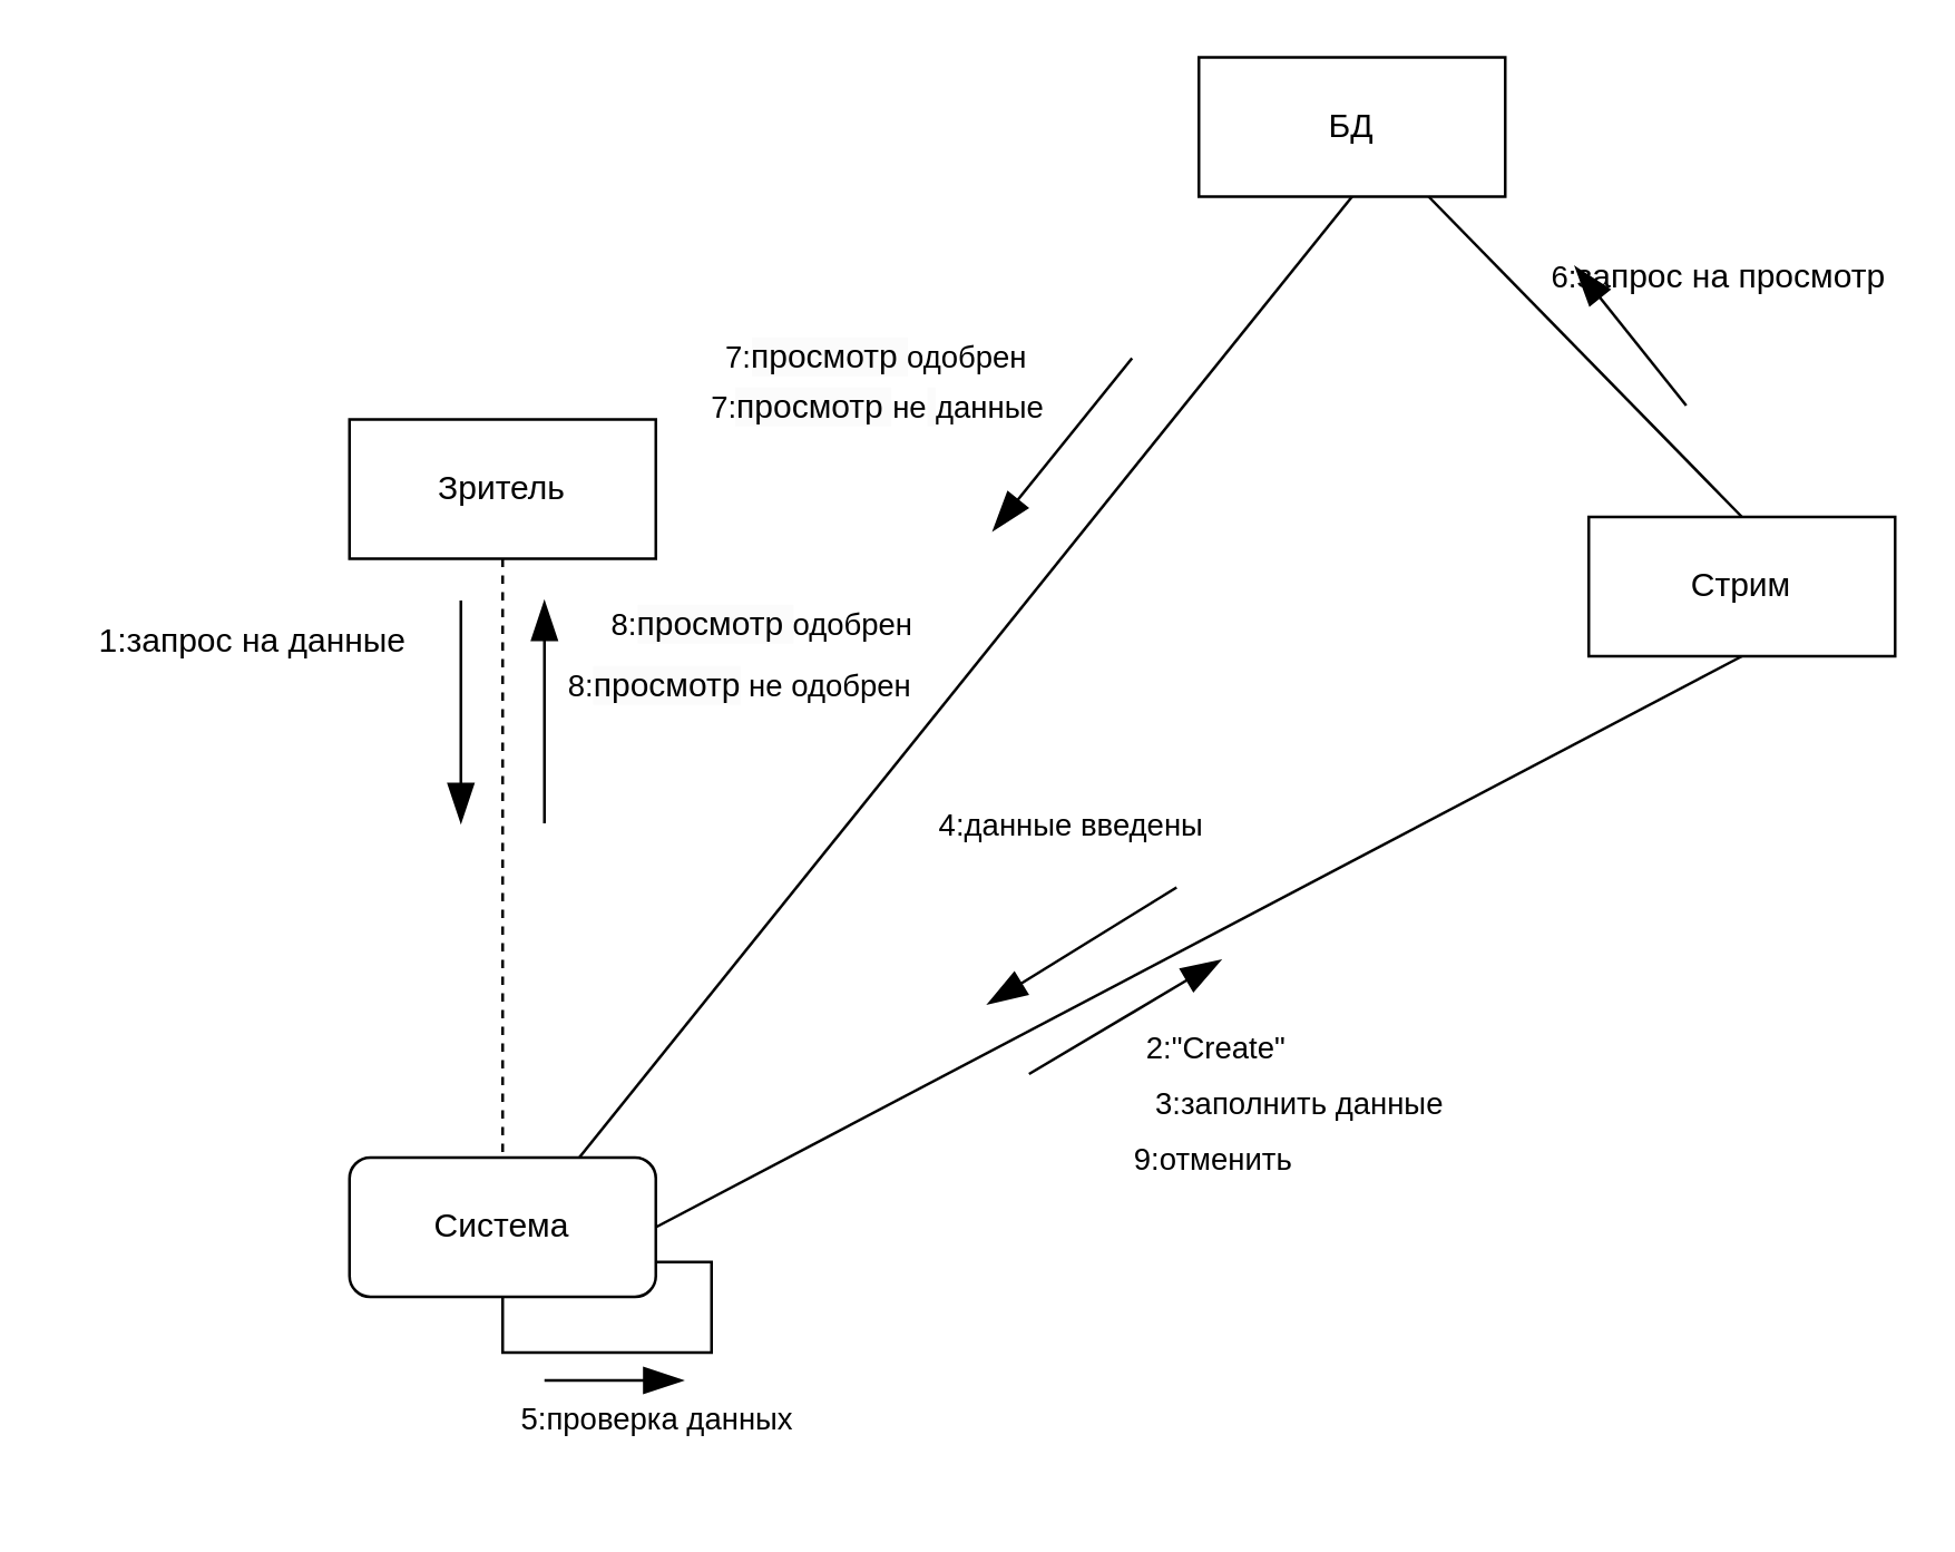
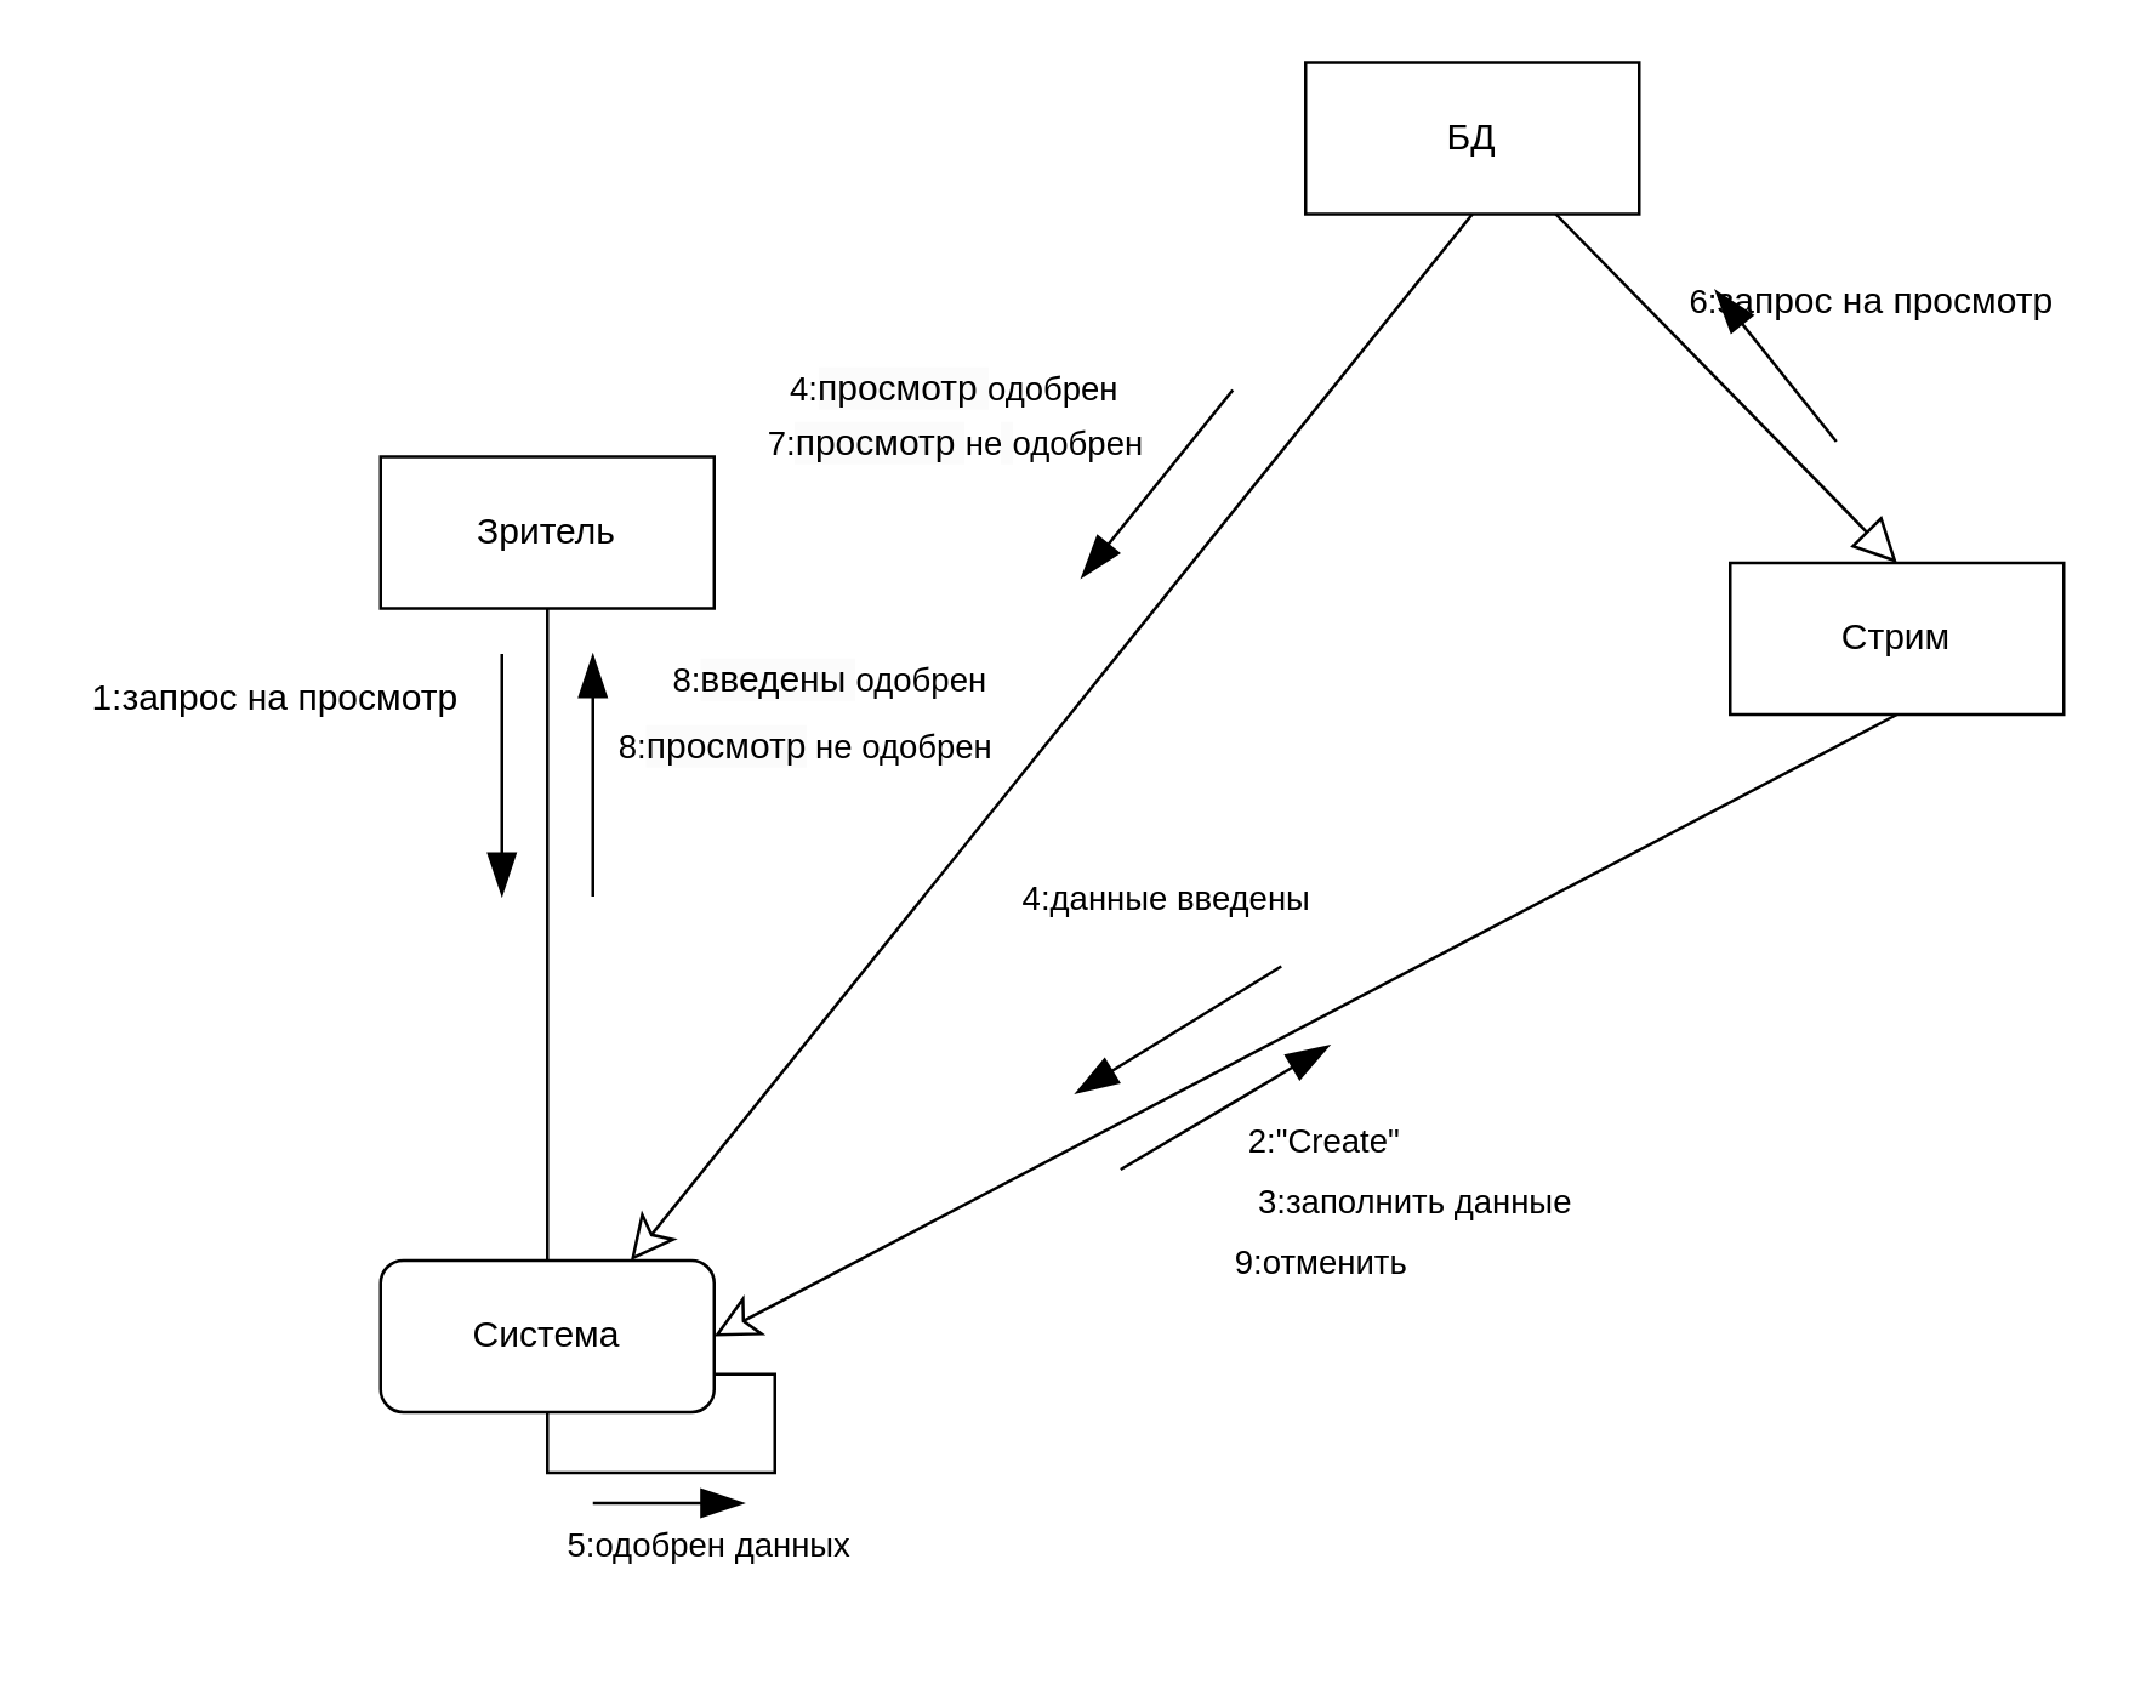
- <mxCell id="27" value="7:&lt;span style=&quot;font-size: 12px; background-color: rgb(251, 251, 251);&quot;&gt;просмотр&amp;nbsp;&lt;/span&gt;одобрен" style="edgeLabel;html=1;align=center;verticalAlign=middle;resizable=0;points=[];" parent="1" vertex="1" connectable="0"><mxGeometry x="315.003" y="125" as="geometry"><mxPoint x="-2" y="2" as="offset" /></mxGeometry></mxCell>
+ <mxCell id="27" value="4:&lt;span style=&quot;font-size: 12px; background-color: rgb(251, 251, 251);&quot;&gt;просмотр&amp;nbsp;&lt;/span&gt;одобрен" style="edgeLabel;html=1;align=center;verticalAlign=middle;resizable=0;points=[];" parent="1" vertex="1" connectable="0"><mxGeometry x="315.003" y="125" as="geometry"><mxPoint x="-2" y="2" as="offset" /></mxGeometry></mxCell>
- <mxCell id="29" value="7:&lt;span style=&quot;font-size: 12px; background-color: rgb(251, 251, 251);&quot;&gt;просмотр&amp;nbsp;&lt;/span&gt;не&lt;span style=&quot;font-size: 12px; background-color: rgb(251, 251, 251);&quot;&gt;&amp;nbsp;&lt;/span&gt;данные&amp;nbsp;" style="edgeLabel;html=1;align=center;verticalAlign=middle;resizable=0;points=[];" parent="1" vertex="1" connectable="0"><mxGeometry x="315.003" y="145" as="geometry" /></mxCell>
+ <mxCell id="29" value="7:&lt;span style=&quot;font-size: 12px; background-color: rgb(251, 251, 251);&quot;&gt;просмотр&amp;nbsp;&lt;/span&gt;не&lt;span style=&quot;font-size: 12px; background-color: rgb(251, 251, 251);&quot;&gt;&amp;nbsp;&lt;/span&gt;одобрен&amp;nbsp;" style="edgeLabel;html=1;align=center;verticalAlign=middle;resizable=0;points=[];" parent="1" vertex="1" connectable="0"><mxGeometry x="315.003" y="145" as="geometry" /></mxCell>
- <mxCell id="25" value="" style="endArrow=none;endFill=0;endSize=12;html=1;rounded=0;exitX=0.75;exitY=1;exitDx=0;exitDy=0;entryX=0.5;entryY=0;entryDx=0;entryDy=0;" parent="1" source="5" target="4" edge="1"><mxGeometry width="160" relative="1" as="geometry"><mxPoint x="620" y="245" as="sourcePoint" /><mxPoint x="245" y="450" as="targetPoint" /></mxGeometry></mxCell>
+ <mxCell id="25" value="" style="endArrow=block;endFill=0;endSize=12;html=1;rounded=0;exitX=0.75;exitY=1;exitDx=0;exitDy=0;entryX=0.5;entryY=0;entryDx=0;entryDy=0;" parent="1" source="5" target="4" edge="1"><mxGeometry width="160" relative="1" as="geometry"><mxPoint x="620" y="245" as="sourcePoint" /><mxPoint x="245" y="450" as="targetPoint" /></mxGeometry></mxCell>
- <mxCell id="28" value="8:&lt;span style=&quot;font-size: 12px; background-color: rgb(251, 251, 251);&quot;&gt;просмотр&amp;nbsp;&lt;/span&gt;одобрен" style="edgeLabel;html=1;align=center;verticalAlign=middle;resizable=0;points=[];" parent="1" vertex="1" connectable="0"><mxGeometry x="265" y="225" as="geometry"><mxPoint x="7" y="-2" as="offset" /></mxGeometry></mxCell>
+ <mxCell id="28" value="8:&lt;span style=&quot;font-size: 12px; background-color: rgb(251, 251, 251);&quot;&gt;введены&amp;nbsp;&lt;/span&gt;одобрен" style="edgeLabel;html=1;align=center;verticalAlign=middle;resizable=0;points=[];" parent="1" vertex="1" connectable="0"><mxGeometry x="265" y="225" as="geometry"><mxPoint x="7" y="-2" as="offset" /></mxGeometry></mxCell>
- <mxCell id="17" value="1:запрос на данные" style="text;html=1;align=center;verticalAlign=middle;resizable=0;points=[];autosize=1;strokeColor=none;fillColor=none;" parent="1" vertex="1"><mxGeometry x="20" y="215" width="140" height="30" as="geometry" /></mxCell>
+ <mxCell id="17" value="1:запрос на просмотр" style="text;html=1;align=center;verticalAlign=middle;resizable=0;points=[];autosize=1;strokeColor=none;fillColor=none;" parent="1" vertex="1"><mxGeometry x="20" y="215" width="140" height="30" as="geometry" /></mxCell>
- <mxCell id="6" value="" style="endArrow=none;endFill=0;endSize=12;html=1;rounded=0;exitX=0.5;exitY=1;exitDx=0;exitDy=0;dashed=1;" parent="1" source="2" target="3" edge="1"><mxGeometry width="160" relative="1" as="geometry"><mxPoint x="335" y="405" as="sourcePoint" /><mxPoint x="495" y="405" as="targetPoint" /></mxGeometry></mxCell>
+ <mxCell id="6" value="" style="endArrow=none;endFill=0;endSize=12;html=1;rounded=0;exitX=0.5;exitY=1;exitDx=0;exitDy=0;" parent="1" source="2" target="3" edge="1"><mxGeometry width="160" relative="1" as="geometry"><mxPoint x="335" y="405" as="sourcePoint" /><mxPoint x="495" y="405" as="targetPoint" /></mxGeometry></mxCell>
- <mxCell id="8" value="" style="endArrow=none;endFill=0;endSize=12;html=1;rounded=0;exitX=0.5;exitY=1;exitDx=0;exitDy=0;entryX=0.75;entryY=0;entryDx=0;entryDy=0;" parent="1" source="5" target="3" edge="1"><mxGeometry width="160" relative="1" as="geometry"><mxPoint x="580" y="245" as="sourcePoint" /><mxPoint x="235" y="450" as="targetPoint" /></mxGeometry></mxCell>
+ <mxCell id="8" value="" style="endArrow=classic;endFill=0;endSize=12;html=1;rounded=0;exitX=0.5;exitY=1;exitDx=0;exitDy=0;entryX=0.75;entryY=0;entryDx=0;entryDy=0;" parent="1" source="5" target="3" edge="1"><mxGeometry width="160" relative="1" as="geometry"><mxPoint x="580" y="245" as="sourcePoint" /><mxPoint x="235" y="450" as="targetPoint" /></mxGeometry></mxCell>
- <mxCell id="7" value="" style="endArrow=none;endFill=0;endSize=12;html=1;rounded=0;exitX=0.5;exitY=1;exitDx=0;exitDy=0;entryX=1;entryY=0.5;entryDx=0;entryDy=0;" parent="1" source="4" target="3" edge="1"><mxGeometry width="160" relative="1" as="geometry"><mxPoint x="190" y="235" as="sourcePoint" /><mxPoint x="181" y="425" as="targetPoint" /></mxGeometry></mxCell>
+ <mxCell id="7" value="" style="endArrow=classic;endFill=0;endSize=12;html=1;rounded=0;exitX=0.5;exitY=1;exitDx=0;exitDy=0;entryX=1;entryY=0.5;entryDx=0;entryDy=0;" parent="1" source="4" target="3" edge="1"><mxGeometry width="160" relative="1" as="geometry"><mxPoint x="190" y="235" as="sourcePoint" /><mxPoint x="181" y="425" as="targetPoint" /></mxGeometry></mxCell>
- <mxCell id="23" value="&lt;span style=&quot;color: rgb(0, 0, 0); font-family: Helvetica; font-size: 11px; font-style: normal; font-variant-ligatures: normal; font-variant-caps: normal; font-weight: 400; letter-spacing: normal; orphans: 2; text-align: left; text-indent: 0px; text-transform: none; widows: 2; word-spacing: 0px; -webkit-text-stroke-width: 0px; white-space: nowrap; background-color: rgb(255, 255, 255); text-decoration-thickness: initial; text-decoration-style: initial; text-decoration-color: initial; display: inline !important; float: none;&quot;&gt;5:проверка данных&lt;/span&gt;" style="text;whiteSpace=wrap;html=1;" parent="1" vertex="1"><mxGeometry x="185" y="495" width="130" height="40" as="geometry" /></mxCell>
+ <mxCell id="23" value="&lt;span style=&quot;color: rgb(0, 0, 0); font-family: Helvetica; font-size: 11px; font-style: normal; font-variant-ligatures: normal; font-variant-caps: normal; font-weight: 400; letter-spacing: normal; orphans: 2; text-align: left; text-indent: 0px; text-transform: none; widows: 2; word-spacing: 0px; -webkit-text-stroke-width: 0px; white-space: nowrap; background-color: rgb(255, 255, 255); text-decoration-thickness: initial; text-decoration-style: initial; text-decoration-color: initial; display: inline !important; float: none;&quot;&gt;5:одобрен данных&lt;/span&gt;" style="text;whiteSpace=wrap;html=1;" parent="1" vertex="1"><mxGeometry x="185" y="495" width="130" height="40" as="geometry" /></mxCell>
